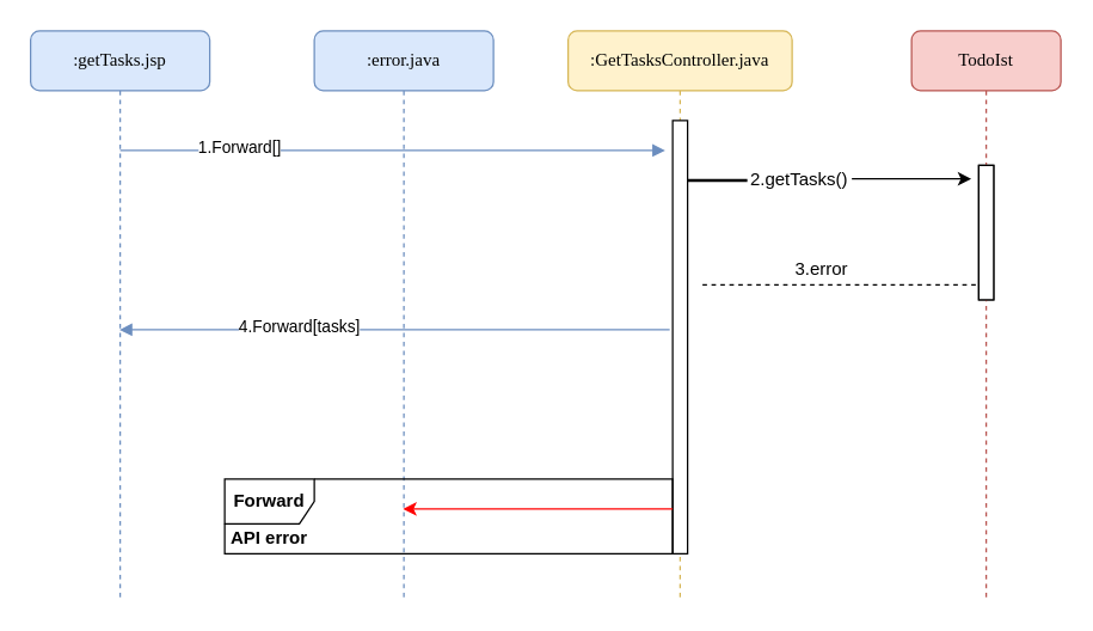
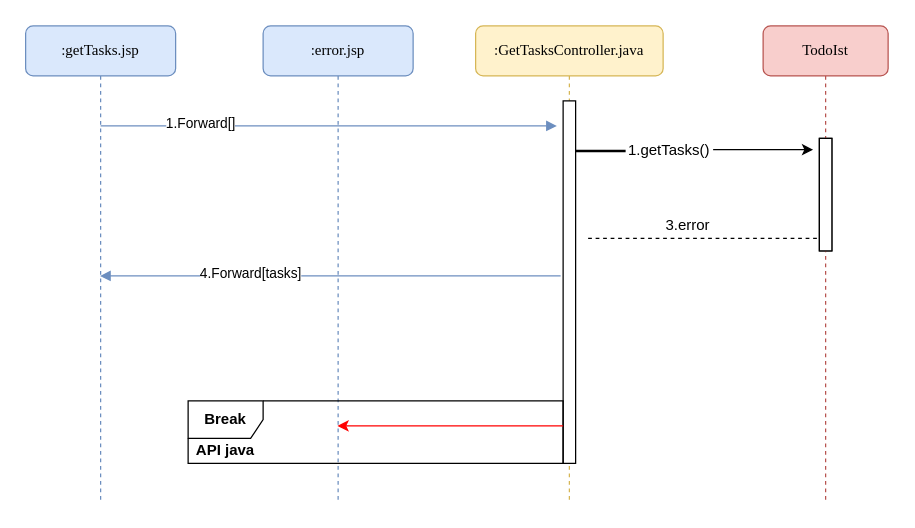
- <mxCell id="4" value=":error.java" style="shape=umlLifeline;perimeter=lifelinePerimeter;whiteSpace=wrap;html=1;container=1;collapsible=0;recursiveResize=0;outlineConnect=0;rounded=1;shadow=0;comic=0;labelBackgroundColor=none;strokeColor=#6c8ebf;strokeWidth=1;fillColor=#dae8fc;fontFamily=Verdana;fontSize=12;align=center;" vertex="1" parent="1"><mxGeometry x="210" y="20" width="120" height="380" as="geometry" /></mxCell>
+ <mxCell id="4" value=":error.jsp" style="shape=umlLifeline;perimeter=lifelinePerimeter;whiteSpace=wrap;html=1;container=1;collapsible=0;recursiveResize=0;outlineConnect=0;rounded=1;shadow=0;comic=0;labelBackgroundColor=none;strokeColor=#6c8ebf;strokeWidth=1;fillColor=#dae8fc;fontFamily=Verdana;fontSize=12;align=center;" vertex="1" parent="1"><mxGeometry x="210" y="20" width="120" height="380" as="geometry" /></mxCell>
- <mxCell id="11" value="2.getTasks()" style="text;html=1;strokeColor=none;fillColor=none;align=center;verticalAlign=middle;whiteSpace=wrap;rounded=0;" vertex="1" parent="1"><mxGeometry x="510" y="110" width="50" height="20" as="geometry" /></mxCell>
+ <mxCell id="11" value="1.getTasks()" style="text;html=1;strokeColor=none;fillColor=none;align=center;verticalAlign=middle;whiteSpace=wrap;rounded=0;" vertex="1" parent="1"><mxGeometry x="510" y="110" width="50" height="20" as="geometry" /></mxCell>
- <mxCell id="8" value="&lt;b&gt;Forward&lt;/b&gt;" style="shape=umlFrame;whiteSpace=wrap;html=1;fillColor=#FFFFFF;gradientColor=none;" vertex="1" parent="1"><mxGeometry x="150" y="320" width="300" height="50" as="geometry" /></mxCell>
+ <mxCell id="8" value="&lt;b&gt;Break&lt;/b&gt;" style="shape=umlFrame;whiteSpace=wrap;html=1;fillColor=#FFFFFF;gradientColor=none;" vertex="1" parent="1"><mxGeometry x="150" y="320" width="300" height="50" as="geometry" /></mxCell>
- <mxCell id="17" value="&lt;b&gt;API error&lt;/b&gt;" style="text;html=1;strokeColor=none;fillColor=none;align=center;verticalAlign=middle;whiteSpace=wrap;rounded=0;" vertex="1" parent="1"><mxGeometry x="150" y="350" width="60" height="20" as="geometry" /></mxCell>
+ <mxCell id="17" value="&lt;b&gt;API java&lt;/b&gt;" style="text;html=1;strokeColor=none;fillColor=none;align=center;verticalAlign=middle;whiteSpace=wrap;rounded=0;" vertex="1" parent="1"><mxGeometry x="150" y="350" width="60" height="20" as="geometry" /></mxCell>
